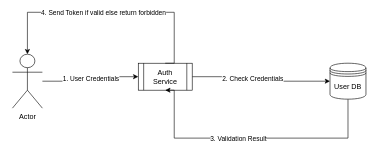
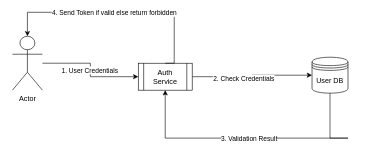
- <mxCell id="4" value="Actor" style="shape=umlActor;verticalLabelPosition=bottom;verticalAlign=top;html=1;outlineConnect=0;" vertex="1" parent="1"><mxGeometry x="20" y="90" width="50" height="90" as="geometry" /></mxCell>
+ <mxCell id="4" value="Actor" style="shape=umlActor;verticalLabelPosition=bottom;verticalAlign=top;html=1;outlineConnect=0;" vertex="1" parent="1"><mxGeometry x="20" y="60" width="50" height="90" as="geometry" /></mxCell>
- <mxCell id="10" value="User DB" style="shape=datastore;whiteSpace=wrap;html=1;" vertex="1" parent="1"><mxGeometry x="550" y="105" width="60" height="60" as="geometry" /></mxCell>
+ <mxCell id="10" value="User DB" style="shape=datastore;whiteSpace=wrap;html=1;" vertex="1" parent="1"><mxGeometry x="520" y="95" width="60" height="60" as="geometry" /></mxCell>
